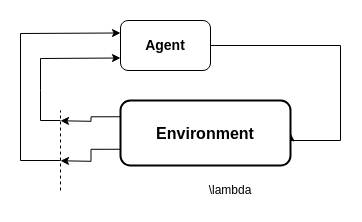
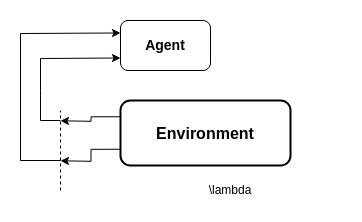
- <mxCell id="2" style="edgeStyle=orthogonalEdgeStyle;rounded=0;sketch=0;jumpStyle=none;orthogonalLoop=1;jettySize=auto;html=1;exitX=1;exitY=0.5;exitDx=0;exitDy=0;entryX=1;entryY=0.5;entryDx=0;entryDy=0;shadow=0;" edge="1" parent="1" source="3" target="6"><mxGeometry relative="1" as="geometry"><Array as="points"><mxPoint x="340" y="45" /><mxPoint x="340" y="140" /></Array></mxGeometry></mxCell>
